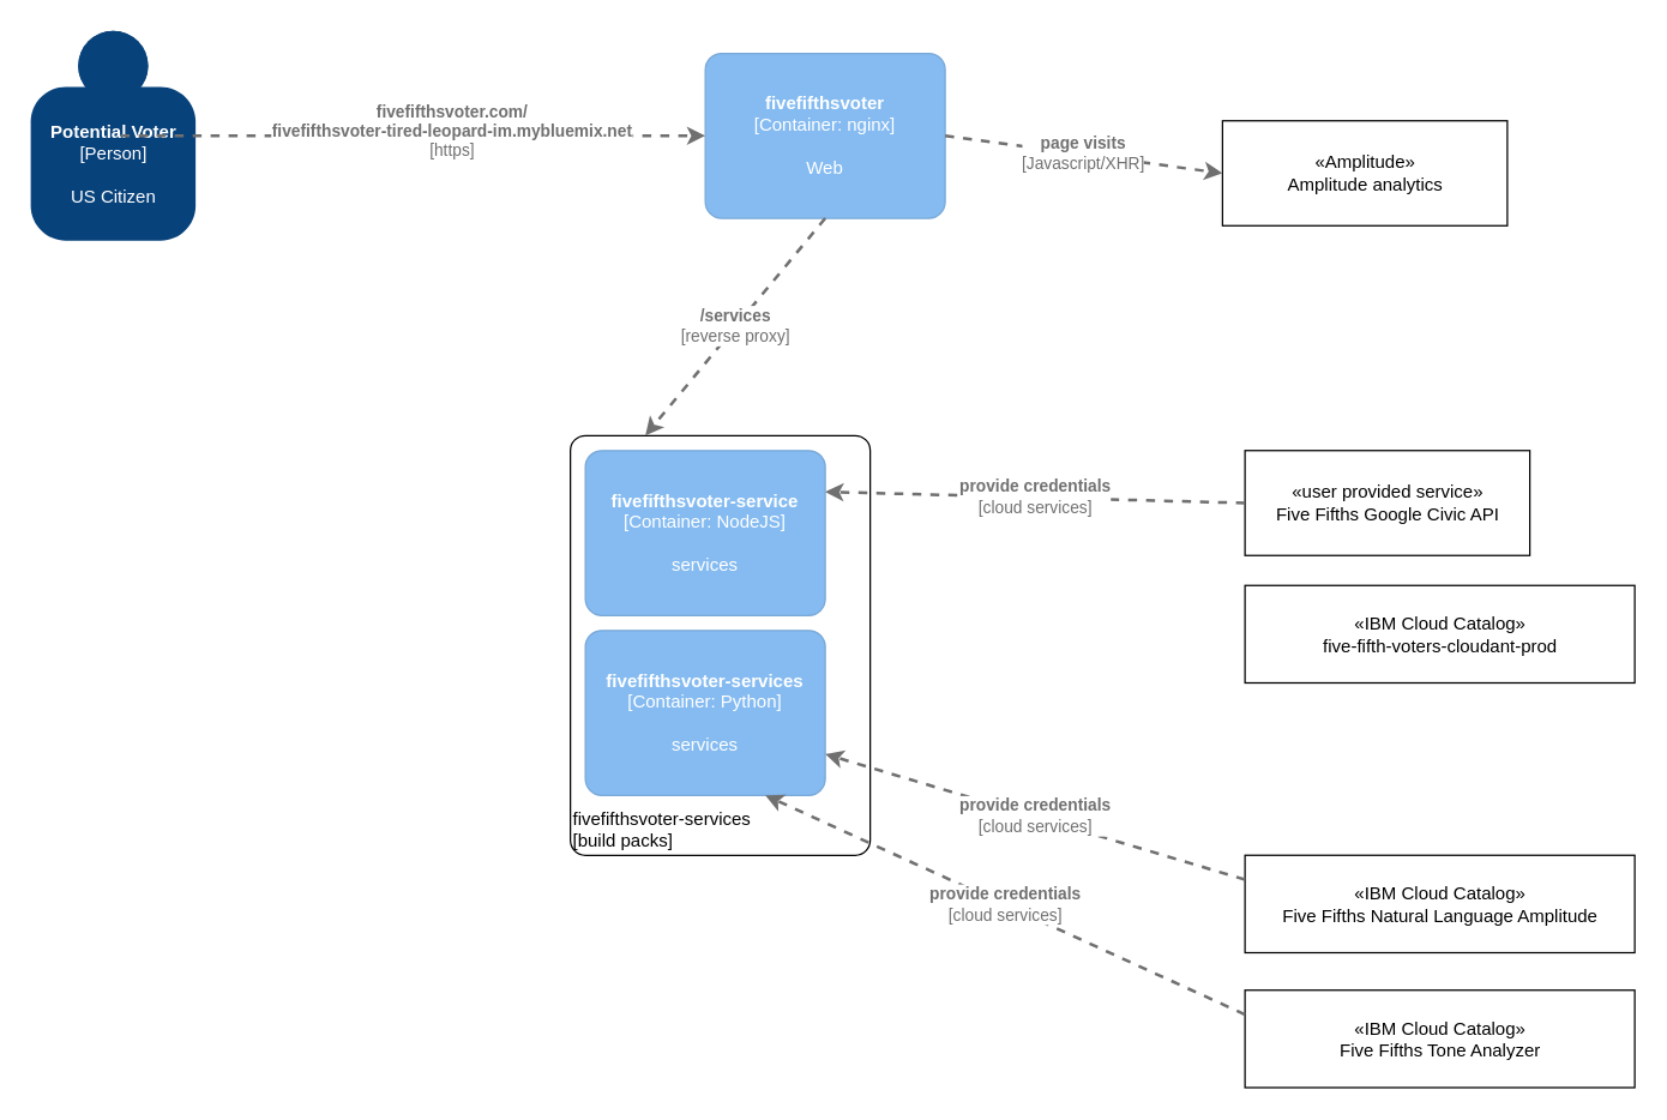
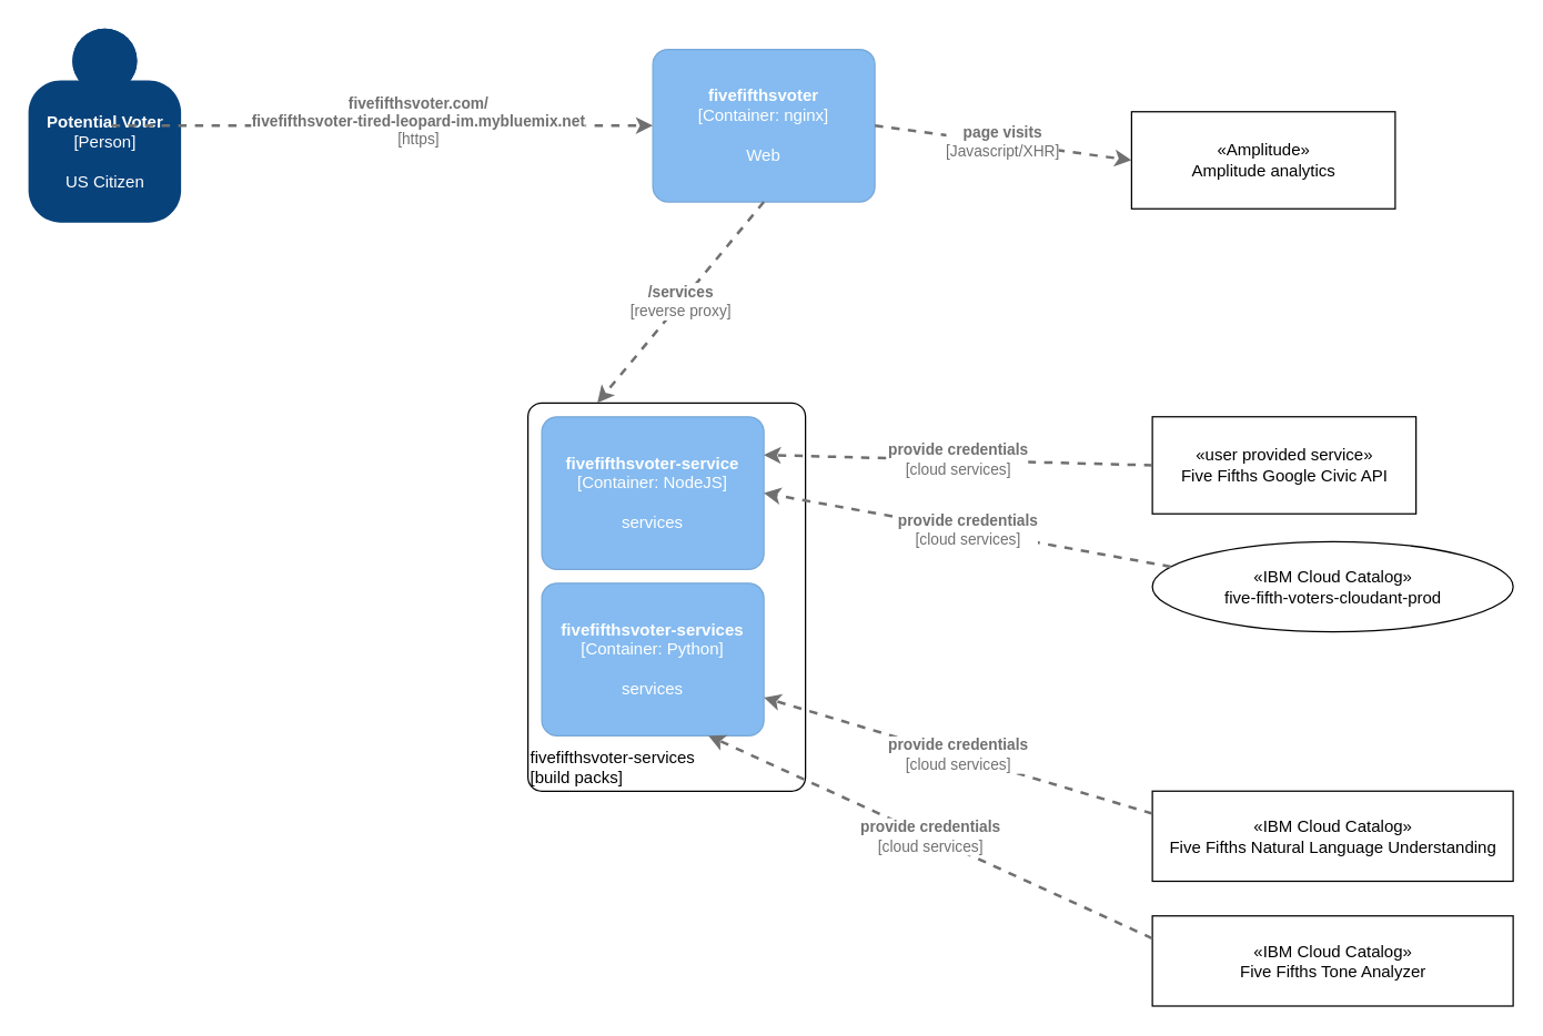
+ <mxCell id="13" value="&lt;div style=&quot;text-align: left&quot;&gt;&lt;div style=&quot;text-align: center&quot;&gt;&lt;b&gt;provide credentials&lt;/b&gt;&lt;/div&gt;&lt;div style=&quot;text-align: center&quot;&gt;[cloud services]&lt;/div&gt;&lt;/div&gt;" style="edgeStyle=none;rounded=0;html=1;jettySize=auto;orthogonalLoop=1;strokeColor=#707070;strokeWidth=2;fontColor=#707070;jumpStyle=none;dashed=1;metaEdit=1;metaData={&quot;c4Type&quot;:{&quot;editable&quot;:false}};exitX=0;exitY=0.25;exitDx=0;exitDy=0;entryX=1;entryY=0.5;entryDx=0;entryDy=0;entryPerimeter=0;" parent="1" source="9" target="5" edge="1"><mxGeometry width="160" relative="1" as="geometry"><mxPoint x="840" y="606.25" as="sourcePoint" /><mxPoint x="550" y="435" as="targetPoint" /></mxGeometry></mxCell>
- <mxCell id="9" value="«IBM Cloud Catalog»&lt;br&gt;&lt;div&gt;five-fifth-voters-cloudant-prod&lt;/div&gt;" style="html=1;" parent="1" vertex="1"><mxGeometry x="830" y="390" width="260" height="65" as="geometry" /></mxCell>
+ <mxCell id="9" value="«IBM Cloud Catalog»&lt;br&gt;&lt;div&gt;five-fifth-voters-cloudant-prod&lt;/div&gt;" style="ellipse;html=1;" parent="1" vertex="1"><mxGeometry x="830" y="390" width="260" height="65" as="geometry" /></mxCell>
- <mxCell id="7" value="«IBM Cloud Catalog»&lt;br&gt;&lt;div&gt;Five Fifths Natural Language Amplitude&lt;/div&gt;" style="html=1;" parent="1" vertex="1"><mxGeometry x="830" y="570" width="260" height="65" as="geometry" /></mxCell>
+ <mxCell id="7" value="«IBM Cloud Catalog»&lt;br&gt;&lt;div&gt;Five Fifths Natural Language Understanding&lt;/div&gt;" style="html=1;" parent="1" vertex="1"><mxGeometry x="830" y="570" width="260" height="65" as="geometry" /></mxCell>
